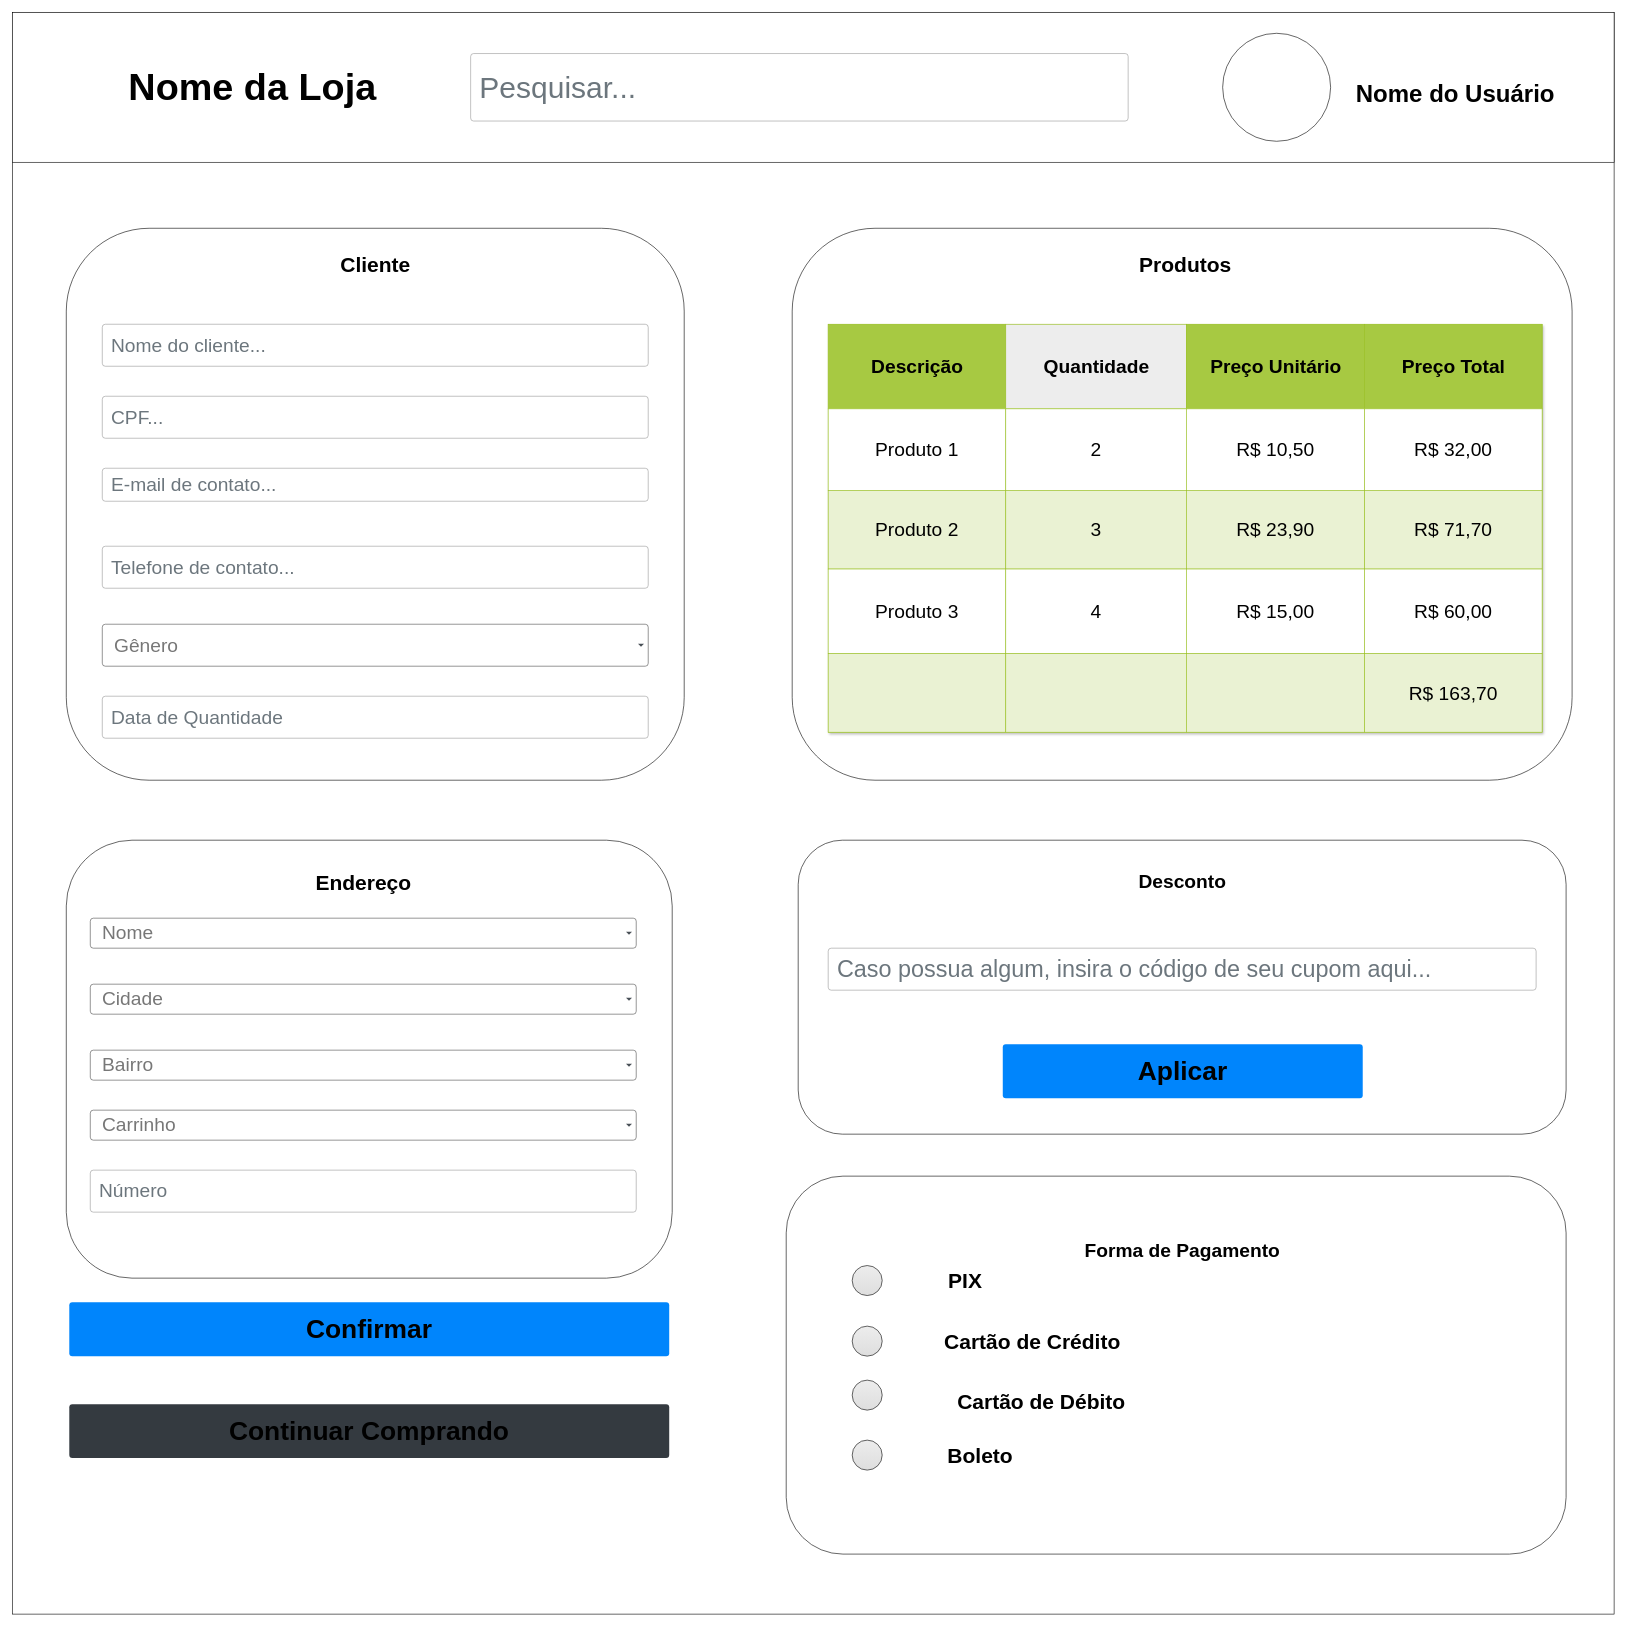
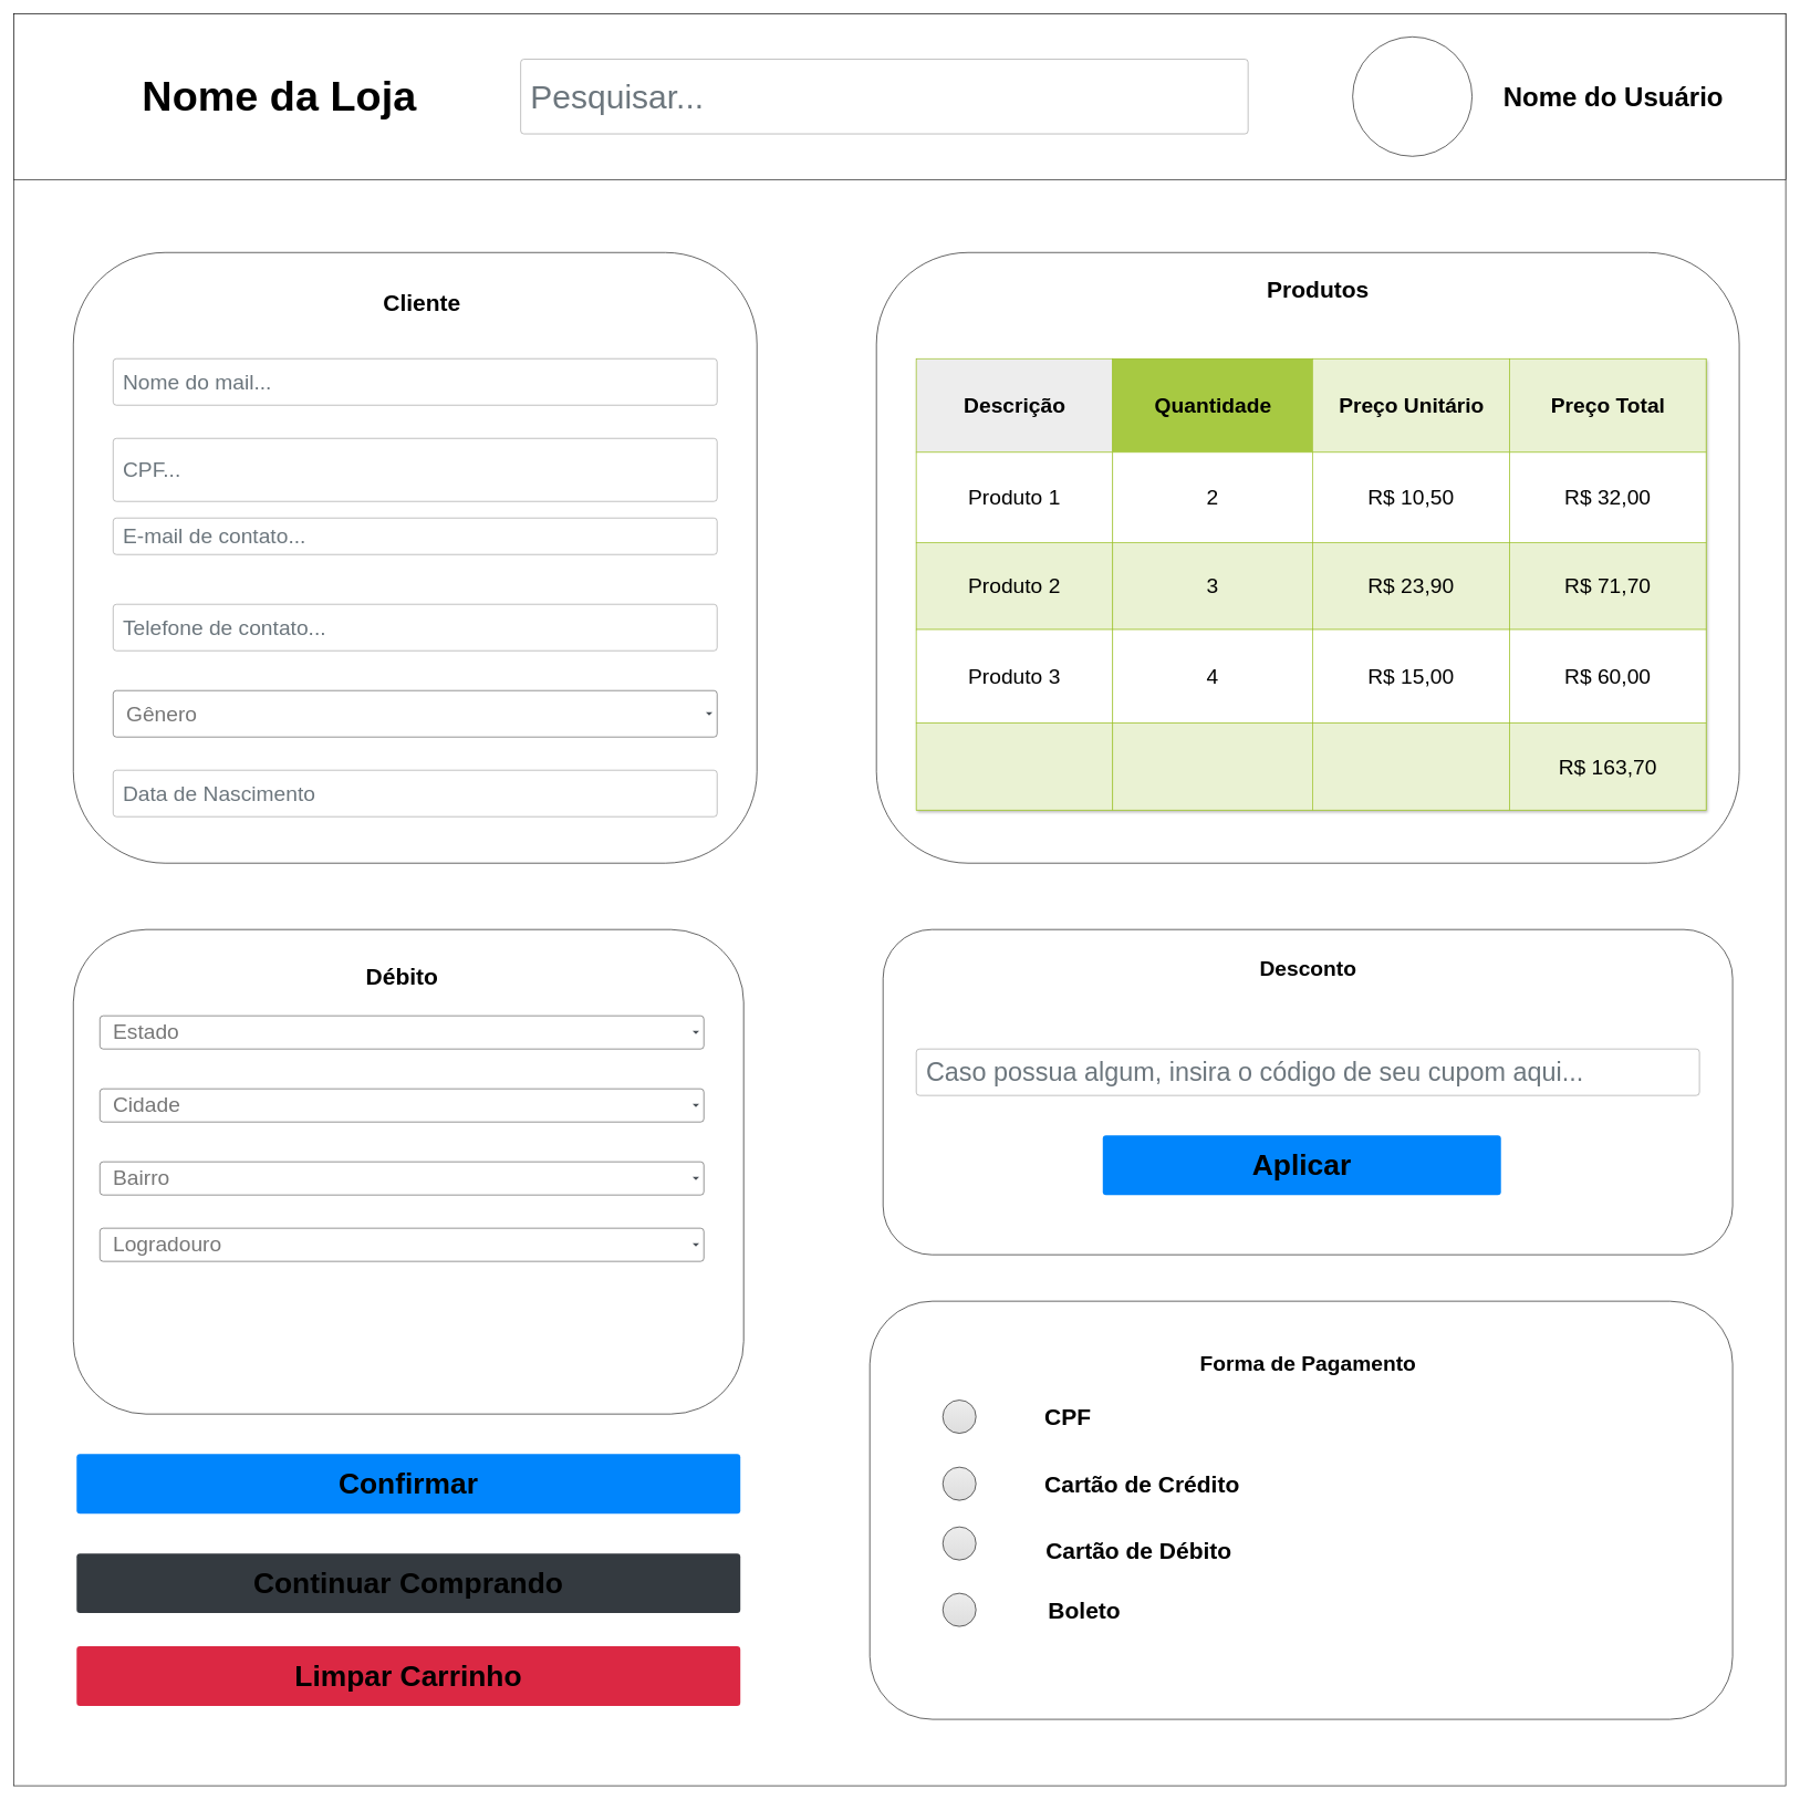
- <mxCell id="66" value="&lt;font style=&quot;font-size: 40px;&quot;&gt;Nome do Usuário&lt;/font&gt;" style="text;strokeColor=none;fillColor=none;html=1;fontSize=24;fontStyle=1;verticalAlign=middle;align=center;" vertex="1" parent="1"><mxGeometry x="2235" y="77" width="380" height="156" as="geometry" /></mxCell>
+ <mxCell id="66" value="&lt;font style=&quot;font-size: 40px;&quot;&gt;Nome do Usuário&lt;/font&gt;" style="text;strokeColor=none;fillColor=none;html=1;fontSize=24;fontStyle=1;verticalAlign=middle;align=center;" vertex="1" parent="1"><mxGeometry x="2240" y="67" width="380" height="156" as="geometry" /></mxCell>
- <mxCell id="36" value="&lt;font style=&quot;font-size: 35px;&quot;&gt;Cliente&lt;/font&gt;" style="text;strokeColor=none;fillColor=none;html=1;fontSize=24;fontStyle=1;verticalAlign=middle;align=center;" parent="1" vertex="1"><mxGeometry x="527.5" y="405" width="195" height="70" as="geometry" /></mxCell>
+ <mxCell id="36" value="&lt;font style=&quot;font-size: 35px;&quot;&gt;Cliente&lt;/font&gt;" style="text;strokeColor=none;fillColor=none;html=1;fontSize=24;fontStyle=1;verticalAlign=middle;align=center;" parent="1" vertex="1"><mxGeometry x="537.5" y="420" width="195" height="70" as="geometry" /></mxCell>
- <mxCell id="31" value="&lt;font style=&quot;font-size: 35px;&quot;&gt;Produtos&lt;/font&gt;" style="text;strokeColor=none;fillColor=none;html=1;fontSize=24;fontStyle=1;verticalAlign=middle;align=center;" parent="1" vertex="1"><mxGeometry x="1750" y="420" width="450" height="40" as="geometry" /></mxCell>
+ <mxCell id="31" value="&lt;font style=&quot;font-size: 35px;&quot;&gt;Produtos&lt;/font&gt;" style="text;strokeColor=none;fillColor=none;html=1;fontSize=24;fontStyle=1;verticalAlign=middle;align=center;" parent="1" vertex="1"><mxGeometry x="1760" y="415" width="450" height="40" as="geometry" /></mxCell>
- <mxCell id="40" value="&lt;font style=&quot;font-size: 32px;&quot;&gt;Nome do cliente...&lt;/font&gt;" style="html=1;shadow=0;dashed=0;shape=mxgraph.bootstrap.rrect;rSize=5;fillColor=none;strokeColor=#999999;align=left;spacing=15;fontSize=12;fontColor=#6C767D;" parent="1" vertex="1"><mxGeometry x="170" y="540" width="910" height="70" as="geometry" /></mxCell>
+ <mxCell id="40" value="&lt;font style=&quot;font-size: 32px;&quot;&gt;Nome do mail...&lt;/font&gt;" style="html=1;shadow=0;dashed=0;shape=mxgraph.bootstrap.rrect;rSize=5;fillColor=none;strokeColor=#999999;align=left;spacing=15;fontSize=12;fontColor=#6C767D;" parent="1" vertex="1"><mxGeometry x="170" y="540" width="910" height="70" as="geometry" /></mxCell>
- <mxCell id="7" value="&lt;font style=&quot;font-size: 32px; color: light-dark(rgb(0, 0, 0), rgb(255, 255, 255));&quot;&gt;Descrição&lt;/font&gt;" style="connectable=0;recursiveResize=0;strokeColor=inherit;fillColor=#A7C942;align=center;fontStyle=1;fontColor=#FFFFFF;html=1;" parent="6" vertex="1"><mxGeometry width="296" height="141" as="geometry"><mxRectangle width="296" height="141" as="alternateBounds" /></mxGeometry></mxCell>
+ <mxCell id="7" value="&lt;font style=&quot;font-size: 32px; color: light-dark(rgb(0, 0, 0), rgb(255, 255, 255));&quot;&gt;Descrição&lt;/font&gt;" style="connectable=0;recursiveResize=0;strokeColor=inherit;fillColor=#ededed;align=center;fontStyle=1;fontColor=#FFFFFF;html=1;" parent="6" vertex="1"><mxGeometry width="296" height="141" as="geometry"><mxRectangle width="296" height="141" as="alternateBounds" /></mxGeometry></mxCell>
- <mxCell id="8" value="&lt;font style=&quot;font-size: 32px; color: light-dark(rgb(0, 0, 0), rgb(255, 255, 255));&quot;&gt;Quantidade&lt;/font&gt;" style="connectable=0;recursiveResize=0;strokeColor=inherit;fillColor=#ededed;align=center;fontStyle=1;fontColor=#FFFFFF;html=1;" parent="6" vertex="1"><mxGeometry x="296" width="301" height="141" as="geometry"><mxRectangle width="301" height="141" as="alternateBounds" /></mxGeometry></mxCell>
+ <mxCell id="8" value="&lt;font style=&quot;font-size: 32px; color: light-dark(rgb(0, 0, 0), rgb(255, 255, 255));&quot;&gt;Quantidade&lt;/font&gt;" style="connectable=0;recursiveResize=0;strokeColor=inherit;fillColor=#A7C942;align=center;fontStyle=1;fontColor=#FFFFFF;html=1;" parent="6" vertex="1"><mxGeometry x="296" width="301" height="141" as="geometry"><mxRectangle width="301" height="141" as="alternateBounds" /></mxGeometry></mxCell>
- <mxCell id="9" value="&lt;font style=&quot;font-size: 32px; color: light-dark(rgb(0, 0, 0), rgb(255, 255, 255));&quot;&gt;Preço Unitário&lt;/font&gt;" style="connectable=0;recursiveResize=0;strokeColor=inherit;fillColor=#A7C942;align=center;fontStyle=1;fontColor=#FFFFFF;html=1;" parent="6" vertex="1"><mxGeometry x="597" width="297" height="141" as="geometry"><mxRectangle width="297" height="141" as="alternateBounds" /></mxGeometry></mxCell>
+ <mxCell id="9" value="&lt;font style=&quot;font-size: 32px; color: light-dark(rgb(0, 0, 0), rgb(255, 255, 255));&quot;&gt;Preço Unitário&lt;/font&gt;" style="connectable=0;recursiveResize=0;strokeColor=inherit;fillColor=#eaf2d3;align=center;fontStyle=1;fontColor=#FFFFFF;html=1;" parent="6" vertex="1"><mxGeometry x="597" width="297" height="141" as="geometry"><mxRectangle width="297" height="141" as="alternateBounds" /></mxGeometry></mxCell>
- <mxCell id="10" value="&lt;font style=&quot;font-size: 32px; color: light-dark(rgb(0, 0, 0), rgb(255, 255, 255));&quot;&gt;Preço Total&lt;/font&gt;" style="connectable=0;recursiveResize=0;strokeColor=inherit;fillColor=#A7C942;align=center;fontStyle=1;fontColor=#FFFFFF;html=1;" parent="6" vertex="1"><mxGeometry x="894" width="296" height="141" as="geometry"><mxRectangle width="296" height="141" as="alternateBounds" /></mxGeometry></mxCell>
+ <mxCell id="10" value="&lt;font style=&quot;font-size: 32px; color: light-dark(rgb(0, 0, 0), rgb(255, 255, 255));&quot;&gt;Preço Total&lt;/font&gt;" style="connectable=0;recursiveResize=0;strokeColor=inherit;fillColor=#eaf2d3;align=center;fontStyle=1;fontColor=#FFFFFF;html=1;" parent="6" vertex="1"><mxGeometry x="894" width="296" height="141" as="geometry"><mxRectangle width="296" height="141" as="alternateBounds" /></mxGeometry></mxCell>
- <mxCell id="67" value="&lt;font style=&quot;font-size: 32px;&quot;&gt;CPF...&lt;/font&gt;" style="html=1;shadow=0;dashed=0;shape=mxgraph.bootstrap.rrect;rSize=5;fillColor=none;strokeColor=#999999;align=left;spacing=15;fontSize=12;fontColor=#6C767D;" vertex="1" parent="1"><mxGeometry x="170" y="660" width="910" height="70" as="geometry" /></mxCell>
+ <mxCell id="67" value="&lt;font style=&quot;font-size: 32px;&quot;&gt;CPF...&lt;/font&gt;" style="html=1;shadow=0;dashed=0;shape=mxgraph.bootstrap.rrect;rSize=5;fillColor=none;strokeColor=#999999;align=left;spacing=15;fontSize=12;fontColor=#6C767D;" vertex="1" parent="1"><mxGeometry x="170" y="660" width="910" height="95" as="geometry" /></mxCell>
- <mxCell id="72" value="&lt;span style=&quot;font-size: 32px;&quot;&gt;Data de Quantidade&lt;/span&gt;" style="html=1;shadow=0;dashed=0;shape=mxgraph.bootstrap.rrect;rSize=5;fillColor=none;strokeColor=#999999;align=left;spacing=15;fontSize=12;fontColor=#6C767D;" vertex="1" parent="1"><mxGeometry x="170" y="1160" width="910" height="70" as="geometry" /></mxCell>
+ <mxCell id="72" value="&lt;span style=&quot;font-size: 32px;&quot;&gt;Data de Nascimento&lt;/span&gt;" style="html=1;shadow=0;dashed=0;shape=mxgraph.bootstrap.rrect;rSize=5;fillColor=none;strokeColor=#999999;align=left;spacing=15;fontSize=12;fontColor=#6C767D;" vertex="1" parent="1"><mxGeometry x="170" y="1160" width="910" height="70" as="geometry" /></mxCell>
- <mxCell id="32" value="&lt;font style=&quot;font-size: 35px;&quot;&gt;Endereço&lt;/font&gt;" style="text;strokeColor=none;fillColor=none;html=1;fontSize=24;fontStyle=1;verticalAlign=middle;align=center;" parent="1" vertex="1"><mxGeometry x="510" y="1410" width="190" height="120" as="geometry" /></mxCell>
+ <mxCell id="32" value="&lt;font style=&quot;font-size: 35px;&quot;&gt;Débito&lt;/font&gt;" style="text;strokeColor=none;fillColor=none;html=1;fontSize=24;fontStyle=1;verticalAlign=middle;align=center;" parent="1" vertex="1"><mxGeometry x="510" y="1410" width="190" height="120" as="geometry" /></mxCell>
- <mxCell id="37" value="&lt;font style=&quot;font-size: 32px;&quot;&gt;Desconto&lt;/font&gt;" style="text;strokeColor=none;fillColor=none;html=1;fontSize=24;fontStyle=1;verticalAlign=middle;align=center;" parent="1" vertex="1"><mxGeometry x="1877.5" y="1420" width="185" height="100" as="geometry" /></mxCell>
+ <mxCell id="37" value="&lt;font style=&quot;font-size: 32px;&quot;&gt;Desconto&lt;/font&gt;" style="text;strokeColor=none;fillColor=none;html=1;fontSize=24;fontStyle=1;verticalAlign=middle;align=center;" parent="1" vertex="1"><mxGeometry x="1877.5" y="1410" width="185" height="100" as="geometry" /></mxCell>
- <mxCell id="41" value="&lt;font style=&quot;font-size: 32px;&quot;&gt;Nome&lt;/font&gt;" style="html=1;shadow=0;dashed=0;shape=mxgraph.bootstrap.rrect;rSize=5;strokeColor=#505050;strokeWidth=1;fillColor=#ffffff;fontColor=#777777;whiteSpace=wrap;align=left;verticalAlign=middle;fontStyle=0;fontSize=18;spacing=20;" parent="1" vertex="1"><mxGeometry x="150" y="1530" width="910" height="50" as="geometry" /></mxCell>
+ <mxCell id="41" value="&lt;font style=&quot;font-size: 32px;&quot;&gt;Estado&lt;/font&gt;" style="html=1;shadow=0;dashed=0;shape=mxgraph.bootstrap.rrect;rSize=5;strokeColor=#505050;strokeWidth=1;fillColor=#ffffff;fontColor=#777777;whiteSpace=wrap;align=left;verticalAlign=middle;fontStyle=0;fontSize=18;spacing=20;" parent="1" vertex="1"><mxGeometry x="150" y="1530" width="910" height="50" as="geometry" /></mxCell>
- <mxCell id="58" value="&lt;font style=&quot;font-size: 44px; color: light-dark(rgb(0, 0, 0), rgb(255, 255, 255));&quot;&gt;Aplicar&lt;/font&gt;" style="html=1;shadow=0;dashed=0;shape=mxgraph.bootstrap.rrect;rSize=5;strokeColor=none;strokeWidth=1;fillColor=#0085FC;fontColor=#FFFFFF;whiteSpace=wrap;align=center;verticalAlign=middle;spacingLeft=0;fontStyle=1;fontSize=14;spacing=5;" parent="1" vertex="1"><mxGeometry x="1671" y="1740" width="600" height="90" as="geometry" /></mxCell>
+ <mxCell id="58" value="&lt;font style=&quot;font-size: 44px; color: light-dark(rgb(0, 0, 0), rgb(255, 255, 255));&quot;&gt;Aplicar&lt;/font&gt;" style="html=1;shadow=0;dashed=0;shape=mxgraph.bootstrap.rrect;rSize=5;strokeColor=none;strokeWidth=1;fillColor=#0085FC;fontColor=#FFFFFF;whiteSpace=wrap;align=center;verticalAlign=middle;spacingLeft=0;fontStyle=1;fontSize=14;spacing=5;" parent="1" vertex="1"><mxGeometry x="1661" y="1710" width="600" height="90" as="geometry" /></mxCell>
- <mxCell id="47" value="&lt;font style=&quot;font-size: 32px;&quot;&gt;Carrinho&lt;/font&gt;" style="html=1;shadow=0;dashed=0;shape=mxgraph.bootstrap.rrect;rSize=5;strokeColor=#505050;strokeWidth=1;fillColor=#ffffff;fontColor=#777777;whiteSpace=wrap;align=left;verticalAlign=middle;fontStyle=0;fontSize=18;spacing=20;" parent="1" vertex="1"><mxGeometry x="150" y="1850" width="910" height="50" as="geometry" /></mxCell>
+ <mxCell id="47" value="&lt;font style=&quot;font-size: 32px;&quot;&gt;Logradouro&lt;/font&gt;" style="html=1;shadow=0;dashed=0;shape=mxgraph.bootstrap.rrect;rSize=5;strokeColor=#505050;strokeWidth=1;fillColor=#ffffff;fontColor=#777777;whiteSpace=wrap;align=left;verticalAlign=middle;fontStyle=0;fontSize=18;spacing=20;" parent="1" vertex="1"><mxGeometry x="150" y="1850" width="910" height="50" as="geometry" /></mxCell>
- <mxCell id="49" value="&lt;font style=&quot;font-size: 32px;&quot;&gt;Número&lt;/font&gt;" style="html=1;shadow=0;dashed=0;shape=mxgraph.bootstrap.rrect;rSize=5;fillColor=none;strokeColor=#999999;align=left;spacing=15;fontSize=12;fontColor=#6C767D;" parent="1" vertex="1"><mxGeometry x="150" y="1950" width="910" height="70" as="geometry" /></mxCell>
- <mxCell id="38" value="&lt;font style=&quot;font-size: 32px;&quot;&gt;Forma de Pagamento&lt;/font&gt;" style="text;strokeColor=none;fillColor=none;html=1;fontSize=24;fontStyle=1;verticalAlign=middle;align=center;" parent="1" vertex="1"><mxGeometry x="1722.5" y="2029" width="495" height="110" as="geometry" /></mxCell>
+ <mxCell id="38" value="&lt;font style=&quot;font-size: 32px;&quot;&gt;Forma de Pagamento&lt;/font&gt;" style="text;strokeColor=none;fillColor=none;html=1;fontSize=24;fontStyle=1;verticalAlign=middle;align=center;" parent="1" vertex="1"><mxGeometry x="1722.5" y="1999" width="495" height="110" as="geometry" /></mxCell>
- <mxCell id="51" value="&lt;font style=&quot;font-size: 35px;&quot;&gt;PIX&lt;/font&gt;" style="text;strokeColor=none;fillColor=none;html=1;fontSize=24;fontStyle=1;verticalAlign=middle;align=center;" parent="1" vertex="1"><mxGeometry x="1550" y="2099" width="115" height="70" as="geometry" /></mxCell>
+ <mxCell id="51" value="&lt;font style=&quot;font-size: 35px;&quot;&gt;CPF&lt;/font&gt;" style="text;strokeColor=none;fillColor=none;html=1;fontSize=24;fontStyle=1;verticalAlign=middle;align=center;" parent="1" vertex="1"><mxGeometry x="1550" y="2099" width="115" height="70" as="geometry" /></mxCell>
- <mxCell id="64" value="&lt;font style=&quot;font-size: 44px; color: light-dark(rgb(0, 0, 0), rgb(255, 255, 255));&quot;&gt;Confirmar&lt;/font&gt;" style="html=1;shadow=0;dashed=0;shape=mxgraph.bootstrap.rrect;rSize=5;strokeColor=none;strokeWidth=1;fillColor=#0085FC;fontColor=#FFFFFF;whiteSpace=wrap;align=center;verticalAlign=middle;spacingLeft=0;fontStyle=1;fontSize=14;spacing=5;" vertex="1" parent="1"><mxGeometry x="115" y="2170" width="1000" height="90" as="geometry" /></mxCell>
+ <mxCell id="64" value="&lt;font style=&quot;font-size: 44px; color: light-dark(rgb(0, 0, 0), rgb(255, 255, 255));&quot;&gt;Confirmar&lt;/font&gt;" style="html=1;shadow=0;dashed=0;shape=mxgraph.bootstrap.rrect;rSize=5;strokeColor=none;strokeWidth=1;fillColor=#0085FC;fontColor=#FFFFFF;whiteSpace=wrap;align=center;verticalAlign=middle;spacingLeft=0;fontStyle=1;fontSize=14;spacing=5;" vertex="1" parent="1"><mxGeometry x="115" y="2190" width="1000" height="90" as="geometry" /></mxCell>
- <mxCell id="55" value="&lt;font style=&quot;font-size: 35px;&quot;&gt;Cartão de Débito&lt;/font&gt;" style="text;strokeColor=none;fillColor=none;html=1;fontSize=24;fontStyle=1;verticalAlign=middle;align=center;" parent="1" vertex="1"><mxGeometry x="1545" y="2300" width="380" height="70" as="geometry" /></mxCell>
+ <mxCell id="55" value="&lt;font style=&quot;font-size: 35px;&quot;&gt;Cartão de Débito&lt;/font&gt;" style="text;strokeColor=none;fillColor=none;html=1;fontSize=24;fontStyle=1;verticalAlign=middle;align=center;" parent="1" vertex="1"><mxGeometry x="1525" y="2300" width="380" height="70" as="geometry" /></mxCell>
+ <mxCell id="63" value="&lt;font style=&quot;color: light-dark(rgb(0, 0, 0), rgb(255, 255, 255)); font-size: 44px;&quot;&gt;Limpar Carrinho&lt;/font&gt;" style="html=1;shadow=0;dashed=0;shape=mxgraph.bootstrap.rrect;rSize=5;strokeColor=none;strokeWidth=1;fillColor=#DB2843;fontColor=#FFFFFF;whiteSpace=wrap;align=center;verticalAlign=middle;spacingLeft=0;fontStyle=1;fontSize=14;spacing=5;" vertex="1" parent="1"><mxGeometry x="115" y="2480" width="1000" height="90" as="geometry" /></mxCell>
